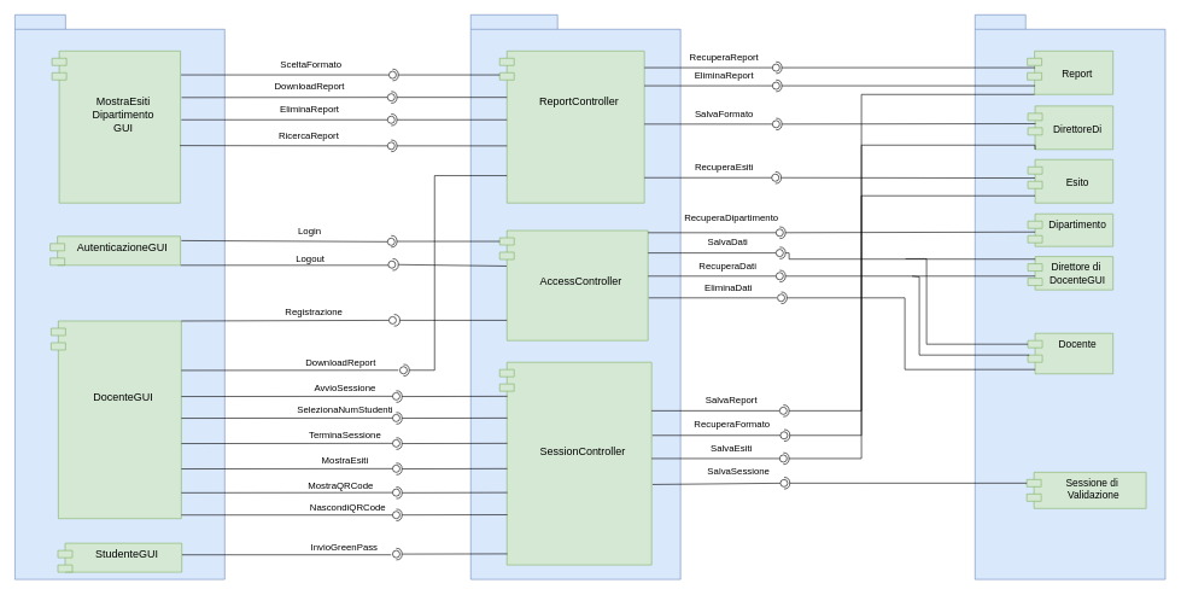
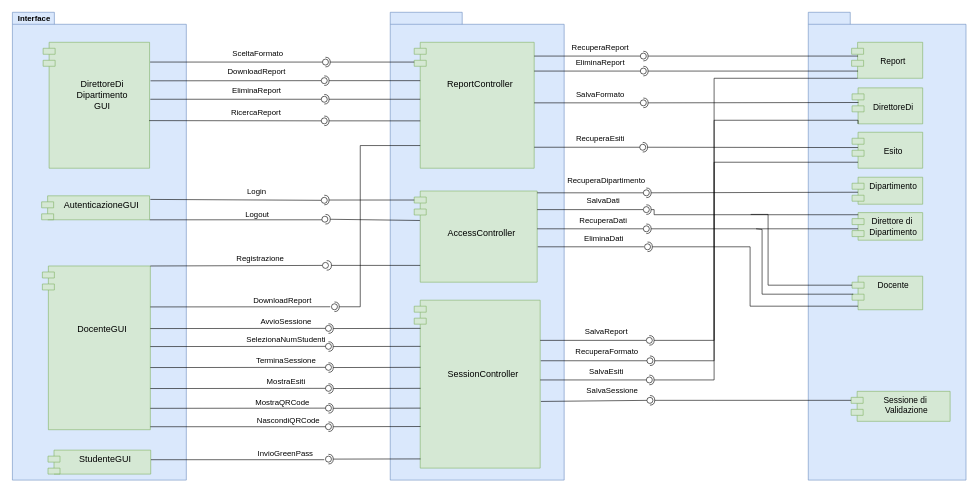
+ <mxCell id="79" value="&lt;font size=&quot;1&quot;&gt;&lt;b style=&quot;font-size: 13px&quot;&gt;Interface&lt;/b&gt;&lt;/font&gt;" style="text;html=1;align=center;verticalAlign=middle;resizable=0;points=[];autosize=1;strokeColor=none;fillColor=none;" parent="1" vertex="1"><mxGeometry x="21" y="20" width="70" height="20" as="geometry" /></mxCell>
- <mxCell id="16" value="&#10;&#10;&#10;MostraEsiti&#10;Dipartimento&#10;GUI" style="shape=module;align=left;spacingLeft=20;align=center;verticalAlign=top;fillColor=#d5e8d4;strokeColor=#82b366;fontSize=15;" parent="1" vertex="1"><mxGeometry x="71.25" y="70" width="177.5" height="210" as="geometry" /></mxCell>
+ <mxCell id="16" value="&#10;&#10;&#10;DirettoreDi&#10;Dipartimento&#10;GUI" style="shape=module;align=left;spacingLeft=20;align=center;verticalAlign=top;fillColor=#d5e8d4;strokeColor=#82b366;fontSize=15;" parent="1" vertex="1"><mxGeometry x="71.25" y="70" width="177.5" height="210" as="geometry" /></mxCell>
- <mxCell id="7" value="Direttore di &#10;DocenteGUI" style="shape=module;align=left;spacingLeft=20;align=center;verticalAlign=top;fillColor=#d5e8d4;strokeColor=#82b366;fontSize=14;" parent="1" vertex="1"><mxGeometry x="1420" y="354" width="117.75" height="46" as="geometry" /></mxCell>
+ <mxCell id="7" value="Direttore di &#10;Dipartimento" style="shape=module;align=left;spacingLeft=20;align=center;verticalAlign=top;fillColor=#d5e8d4;strokeColor=#82b366;fontSize=14;" parent="1" vertex="1"><mxGeometry x="1420" y="354" width="117.75" height="46" as="geometry" /></mxCell>
